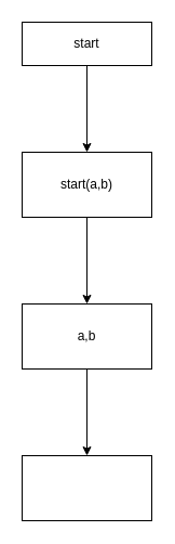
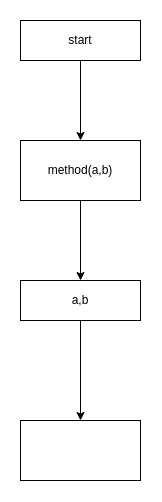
- <mxCell id="5" value="start(a,b)" style="whiteSpace=wrap;html=1;rounded=0;" vertex="1" parent="1"><mxGeometry x="20" y="140" width="120" height="60" as="geometry" /></mxCell>
+ <mxCell id="5" value="method(a,b)" style="whiteSpace=wrap;html=1;rounded=0;" vertex="1" parent="1"><mxGeometry x="20" y="140" width="120" height="60" as="geometry" /></mxCell>
- <mxCell id="7" value="a,b" style="whiteSpace=wrap;html=1;rounded=0;" vertex="1" parent="1"><mxGeometry x="20" y="280" width="120" height="60" as="geometry" /></mxCell>
+ <mxCell id="7" value="a,b" style="whiteSpace=wrap;html=1;rounded=0;" vertex="1" parent="1"><mxGeometry x="20" y="280" width="120" height="40" as="geometry" /></mxCell>
